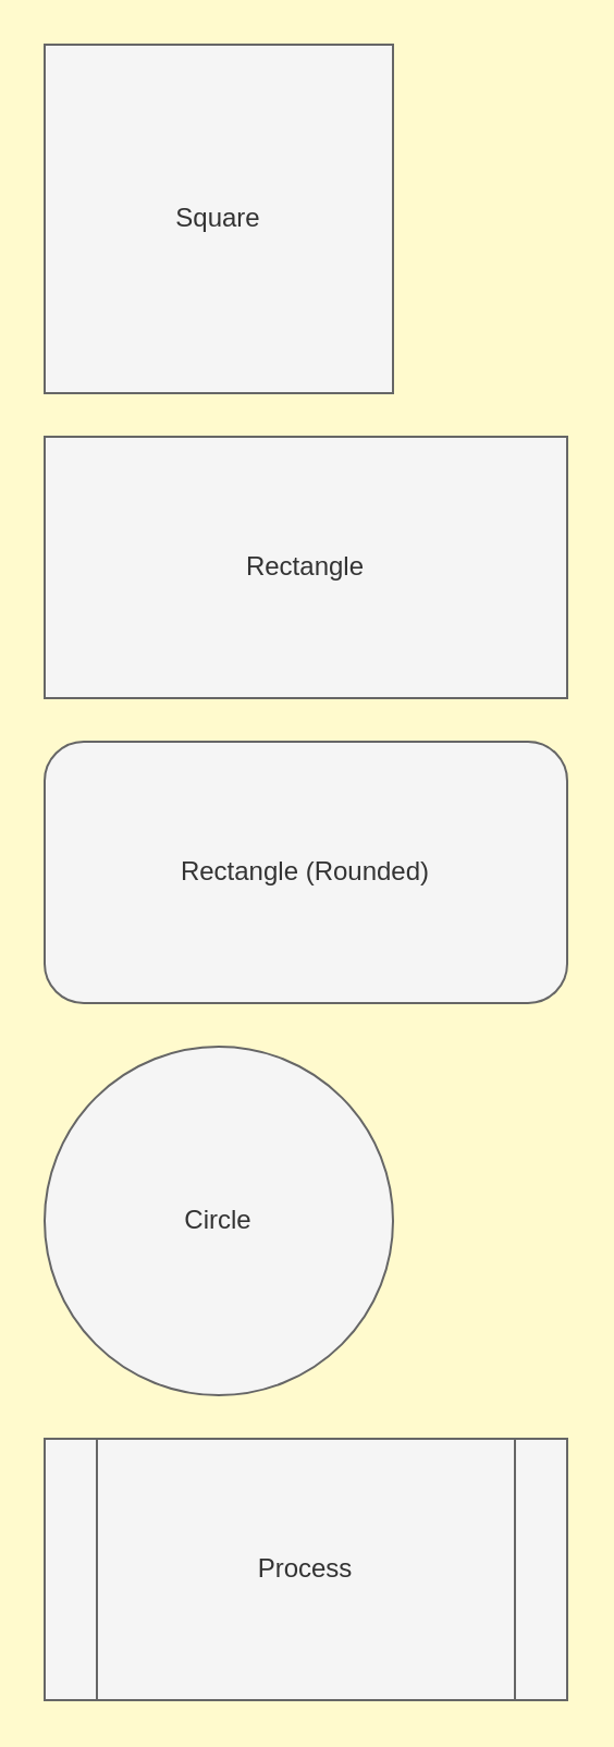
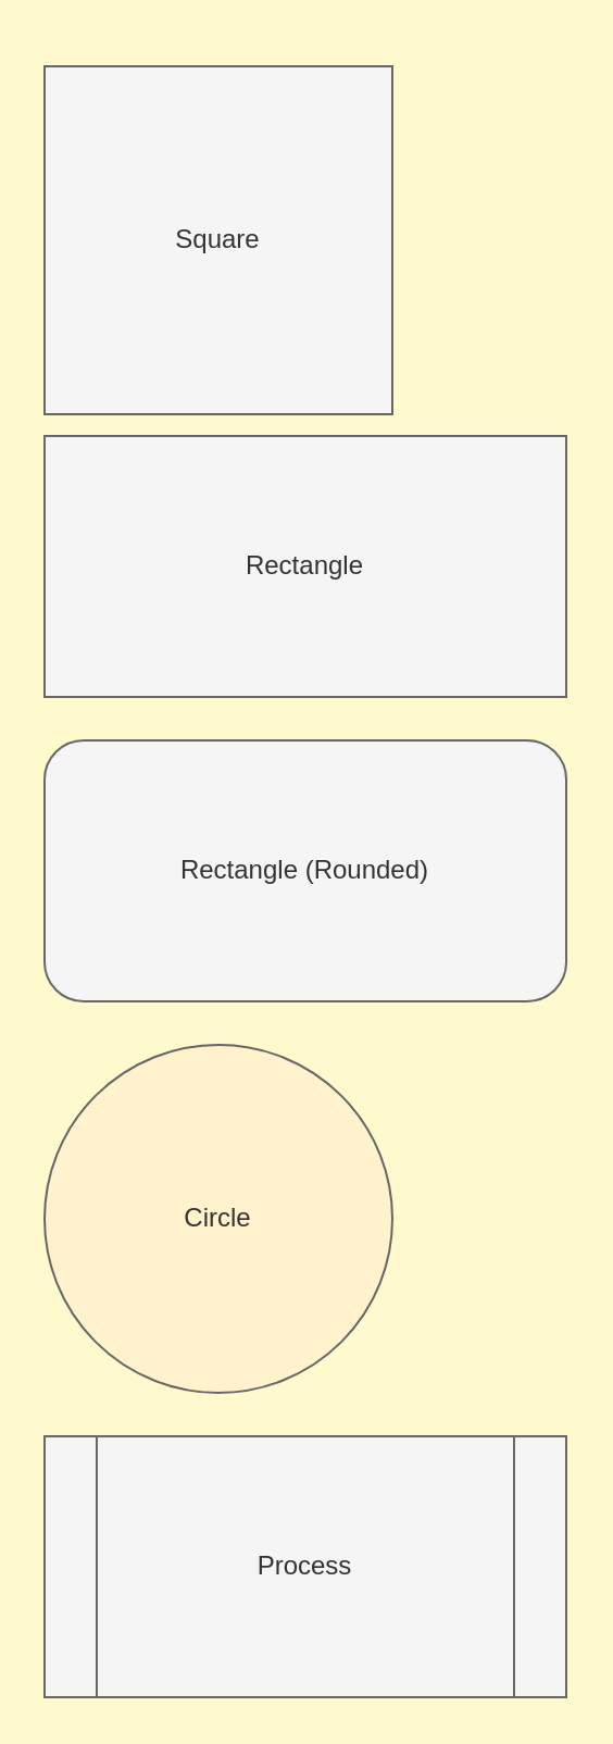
- <mxCell id="2" value="Square" style="whiteSpace=wrap;html=1;fillColor=#f5f5f5;strokeColor=#666666;fontColor=#333333" vertex="1" parent="1"><mxGeometry x="20" y="20" width="160" height="160" as="geometry" /></mxCell>
+ <mxCell id="2" value="Square" style="whiteSpace=wrap;html=1;fillColor=#f5f5f5;strokeColor=#666666;fontColor=#333333" vertex="1" parent="1"><mxGeometry x="20" y="30" width="160" height="160" as="geometry" /></mxCell>
- <mxCell id="5" value="Circle" style="ellipse;whiteSpace=wrap;html=1;fillColor=#f5f5f5;strokeColor=#666666;fontColor=#333333" vertex="1" parent="1"><mxGeometry x="20" y="480" width="160" height="160" as="geometry" /></mxCell>
+ <mxCell id="5" value="Circle" style="ellipse;whiteSpace=wrap;html=1;fillColor=#fff2cc;strokeColor=#666666;fontColor=#333333;" vertex="1" parent="1"><mxGeometry x="20" y="480" width="160" height="160" as="geometry" /></mxCell>
